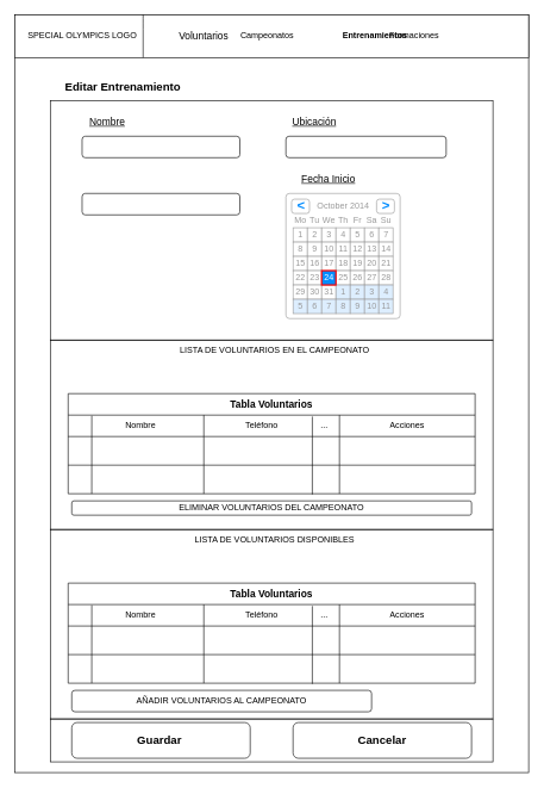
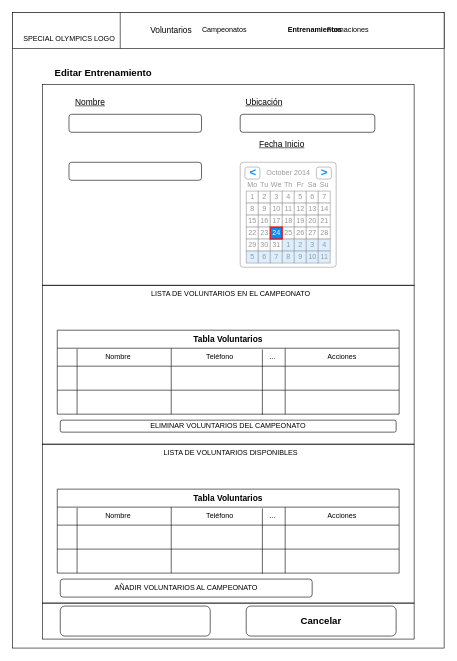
- <mxCell id="5" value="SPECIAL OLYMPICS LOGO" style="text;html=1;strokeColor=none;fillColor=none;align=center;verticalAlign=middle;whiteSpace=wrap;rounded=0;" parent="1" vertex="1"><mxGeometry x="30" y="40" width="170" height="20" as="geometry" /></mxCell>
+ <mxCell id="5" value="SPECIAL OLYMPICS LOGO" style="text;html=1;strokeColor=none;fillColor=none;align=center;verticalAlign=middle;whiteSpace=wrap;rounded=0;" parent="1" vertex="1"><mxGeometry x="30" y="55" width="170" height="20" as="geometry" /></mxCell>
- <mxCell id="16" value="Fecha Inicio" style="text;html=1;strokeColor=none;fillColor=none;align=left;verticalAlign=middle;whiteSpace=wrap;rounded=0;fontStyle=4;fontSize=14;" parent="1" vertex="1"><mxGeometry x="420" y="240" width="140" height="20" as="geometry" /></mxCell>
+ <mxCell id="16" value="Fecha Inicio" style="text;html=1;strokeColor=none;fillColor=none;align=left;verticalAlign=middle;whiteSpace=wrap;rounded=0;fontStyle=4;fontSize=14;" parent="1" vertex="1"><mxGeometry x="430" y="230" width="140" height="20" as="geometry" /></mxCell>
- <mxCell id="74" value="Guardar" style="text;html=1;strokeColor=none;fillColor=none;align=center;verticalAlign=middle;whiteSpace=wrap;rounded=0;fontSize=16;fontStyle=1" parent="1" vertex="1"><mxGeometry x="184.5" y="1025" width="75.5" height="20" as="geometry" /></mxCell>
